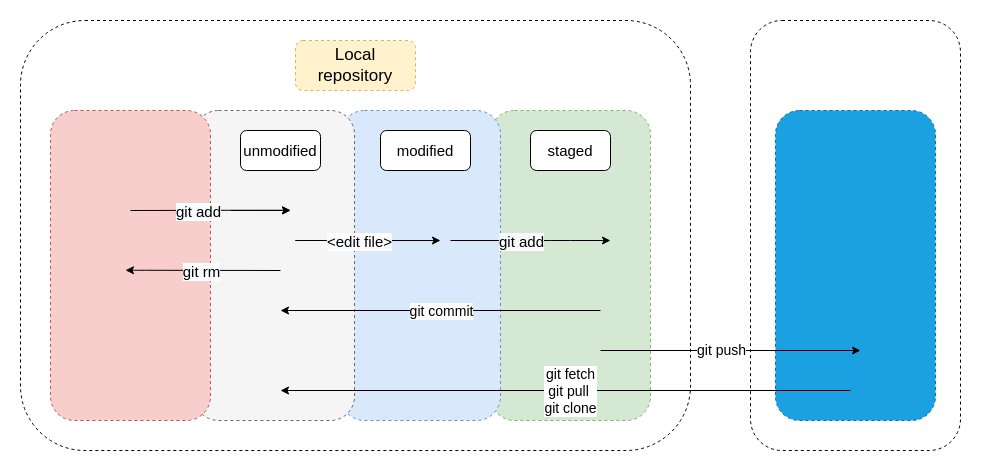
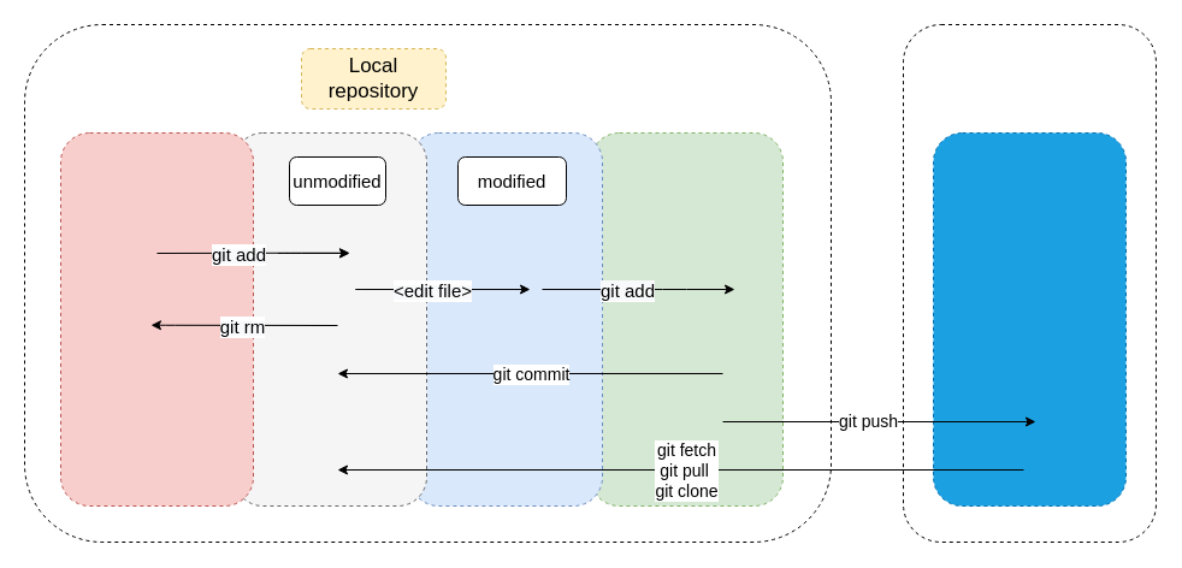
- <mxCell id="28" value="&lt;span style=&quot;font-size: 17px&quot;&gt;Local repository&lt;/span&gt;" style="rounded=1;whiteSpace=wrap;html=1;dashed=1;fillColor=#fff2cc;strokeColor=#d6b656;" vertex="1" parent="1"><mxGeometry x="295" y="40" width="120" height="50" as="geometry" /></mxCell>
+ <mxCell id="28" value="&lt;span style=&quot;font-size: 17px&quot;&gt;Local repository&lt;/span&gt;" style="rounded=1;whiteSpace=wrap;html=1;dashed=1;fillColor=#fff2cc;strokeColor=#d6b656;" vertex="1" parent="1"><mxGeometry x="250" y="40" width="120" height="50" as="geometry" /></mxCell>
- <mxCell id="10" value="&lt;font style=&quot;font-size: 15px&quot;&gt;staged&lt;/font&gt;" style="rounded=1;whiteSpace=wrap;html=1;" vertex="1" parent="1"><mxGeometry x="530" y="130" width="80" height="40" as="geometry" /></mxCell>
